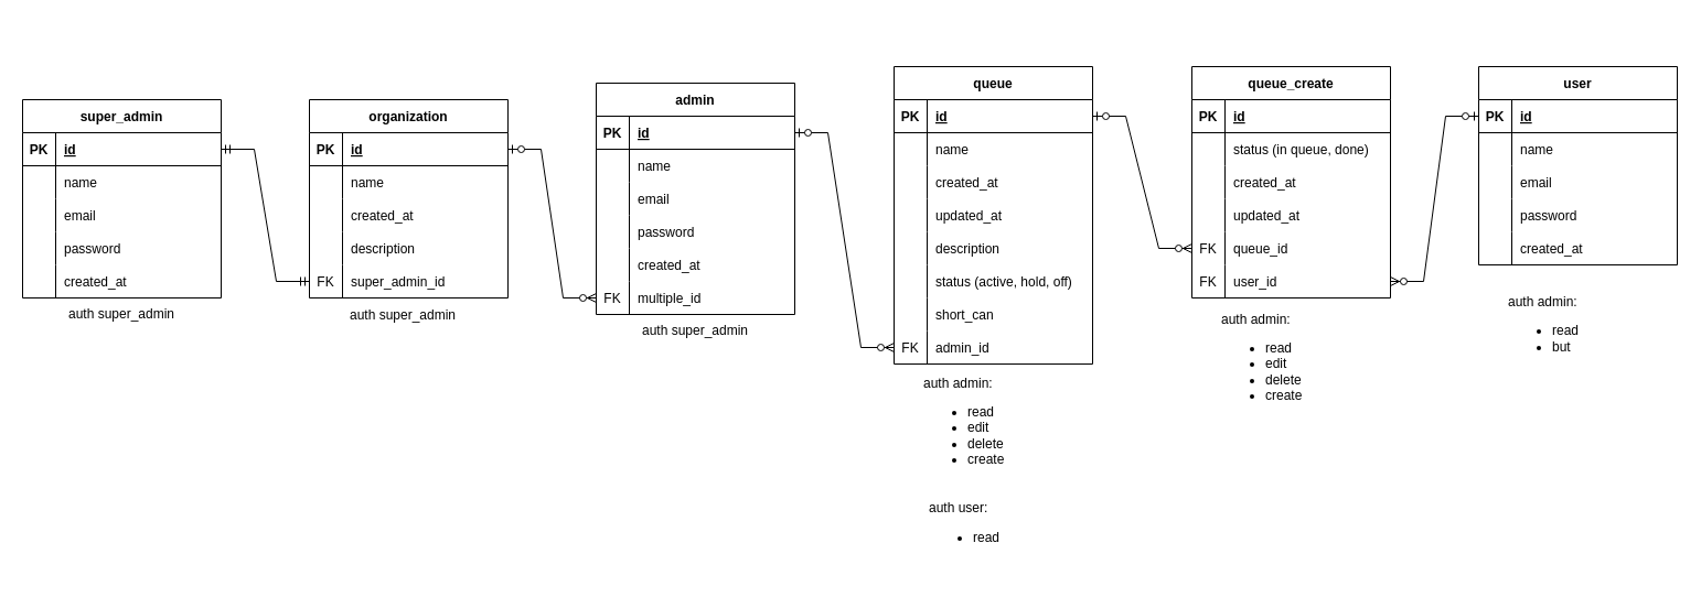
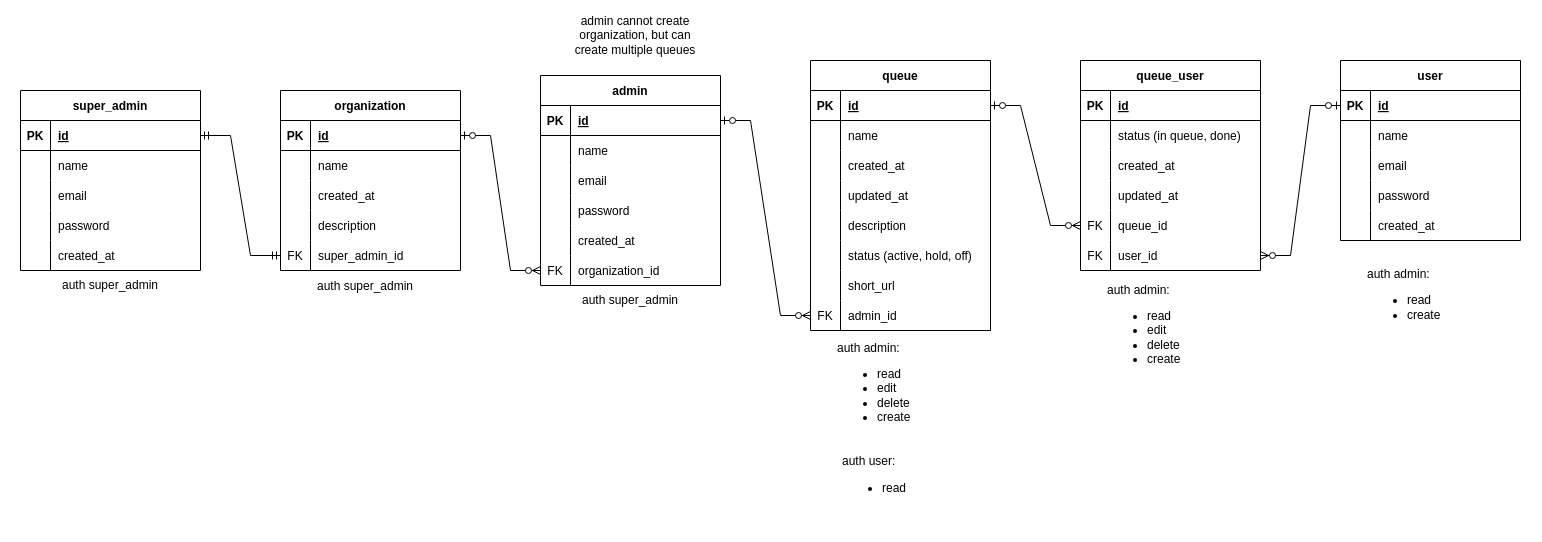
+ <mxCell id="118" value="admin cannot create organization, but can create multiple queues" style="text;html=1;strokeColor=none;fillColor=none;align=center;verticalAlign=middle;whiteSpace=wrap;rounded=0;" parent="1" vertex="1"><mxGeometry x="570" y="20" width="130" height="30" as="geometry" /></mxCell>
- <mxCell id="78" value="queue_create" style="shape=table;startSize=30;container=1;collapsible=1;childLayout=tableLayout;fixedRows=1;rowLines=0;fontStyle=1;align=center;resizeLast=1;" parent="1" vertex="1"><mxGeometry x="1080" y="60" width="180" height="210" as="geometry" /></mxCell>
+ <mxCell id="78" value="queue_user" style="shape=table;startSize=30;container=1;collapsible=1;childLayout=tableLayout;fixedRows=1;rowLines=0;fontStyle=1;align=center;resizeLast=1;" parent="1" vertex="1"><mxGeometry x="1080" y="60" width="180" height="210" as="geometry" /></mxCell>
- <mxCell id="45" value="multiple_id" style="shape=partialRectangle;connectable=0;fillColor=none;top=0;left=0;bottom=0;right=0;align=left;spacingLeft=6;overflow=hidden;" parent="43" vertex="1"><mxGeometry x="30" width="150" height="30" as="geometry"><mxRectangle width="150" height="30" as="alternateBounds" /></mxGeometry></mxCell>
+ <mxCell id="45" value="organization_id" style="shape=partialRectangle;connectable=0;fillColor=none;top=0;left=0;bottom=0;right=0;align=left;spacingLeft=6;overflow=hidden;" parent="43" vertex="1"><mxGeometry x="30" width="150" height="30" as="geometry"><mxRectangle width="150" height="30" as="alternateBounds" /></mxGeometry></mxCell>
- <mxCell id="23" value="short_can" style="shape=partialRectangle;connectable=0;fillColor=none;top=0;left=0;bottom=0;right=0;align=left;spacingLeft=6;overflow=hidden;" parent="21" vertex="1"><mxGeometry x="30" width="150" height="30" as="geometry"><mxRectangle width="150" height="30" as="alternateBounds" /></mxGeometry></mxCell>
+ <mxCell id="23" value="short_url" style="shape=partialRectangle;connectable=0;fillColor=none;top=0;left=0;bottom=0;right=0;align=left;spacingLeft=6;overflow=hidden;" parent="21" vertex="1"><mxGeometry x="30" width="150" height="30" as="geometry"><mxRectangle width="150" height="30" as="alternateBounds" /></mxGeometry></mxCell>
- <mxCell id="125" value="auth admin:&lt;br&gt;&lt;ul&gt;&lt;li&gt;read&lt;/li&gt;&lt;li&gt;but&lt;/li&gt;&lt;/ul&gt;" style="text;html=1;strokeColor=none;fillColor=none;align=left;verticalAlign=middle;whiteSpace=wrap;rounded=0;" parent="1" vertex="1"><mxGeometry x="1365" y="260" width="130" height="80" as="geometry" /></mxCell>
+ <mxCell id="125" value="auth admin:&lt;br&gt;&lt;ul&gt;&lt;li&gt;read&lt;/li&gt;&lt;li&gt;create&lt;/li&gt;&lt;/ul&gt;" style="text;html=1;strokeColor=none;fillColor=none;align=left;verticalAlign=middle;whiteSpace=wrap;rounded=0;" parent="1" vertex="1"><mxGeometry x="1365" y="260" width="130" height="80" as="geometry" /></mxCell>
